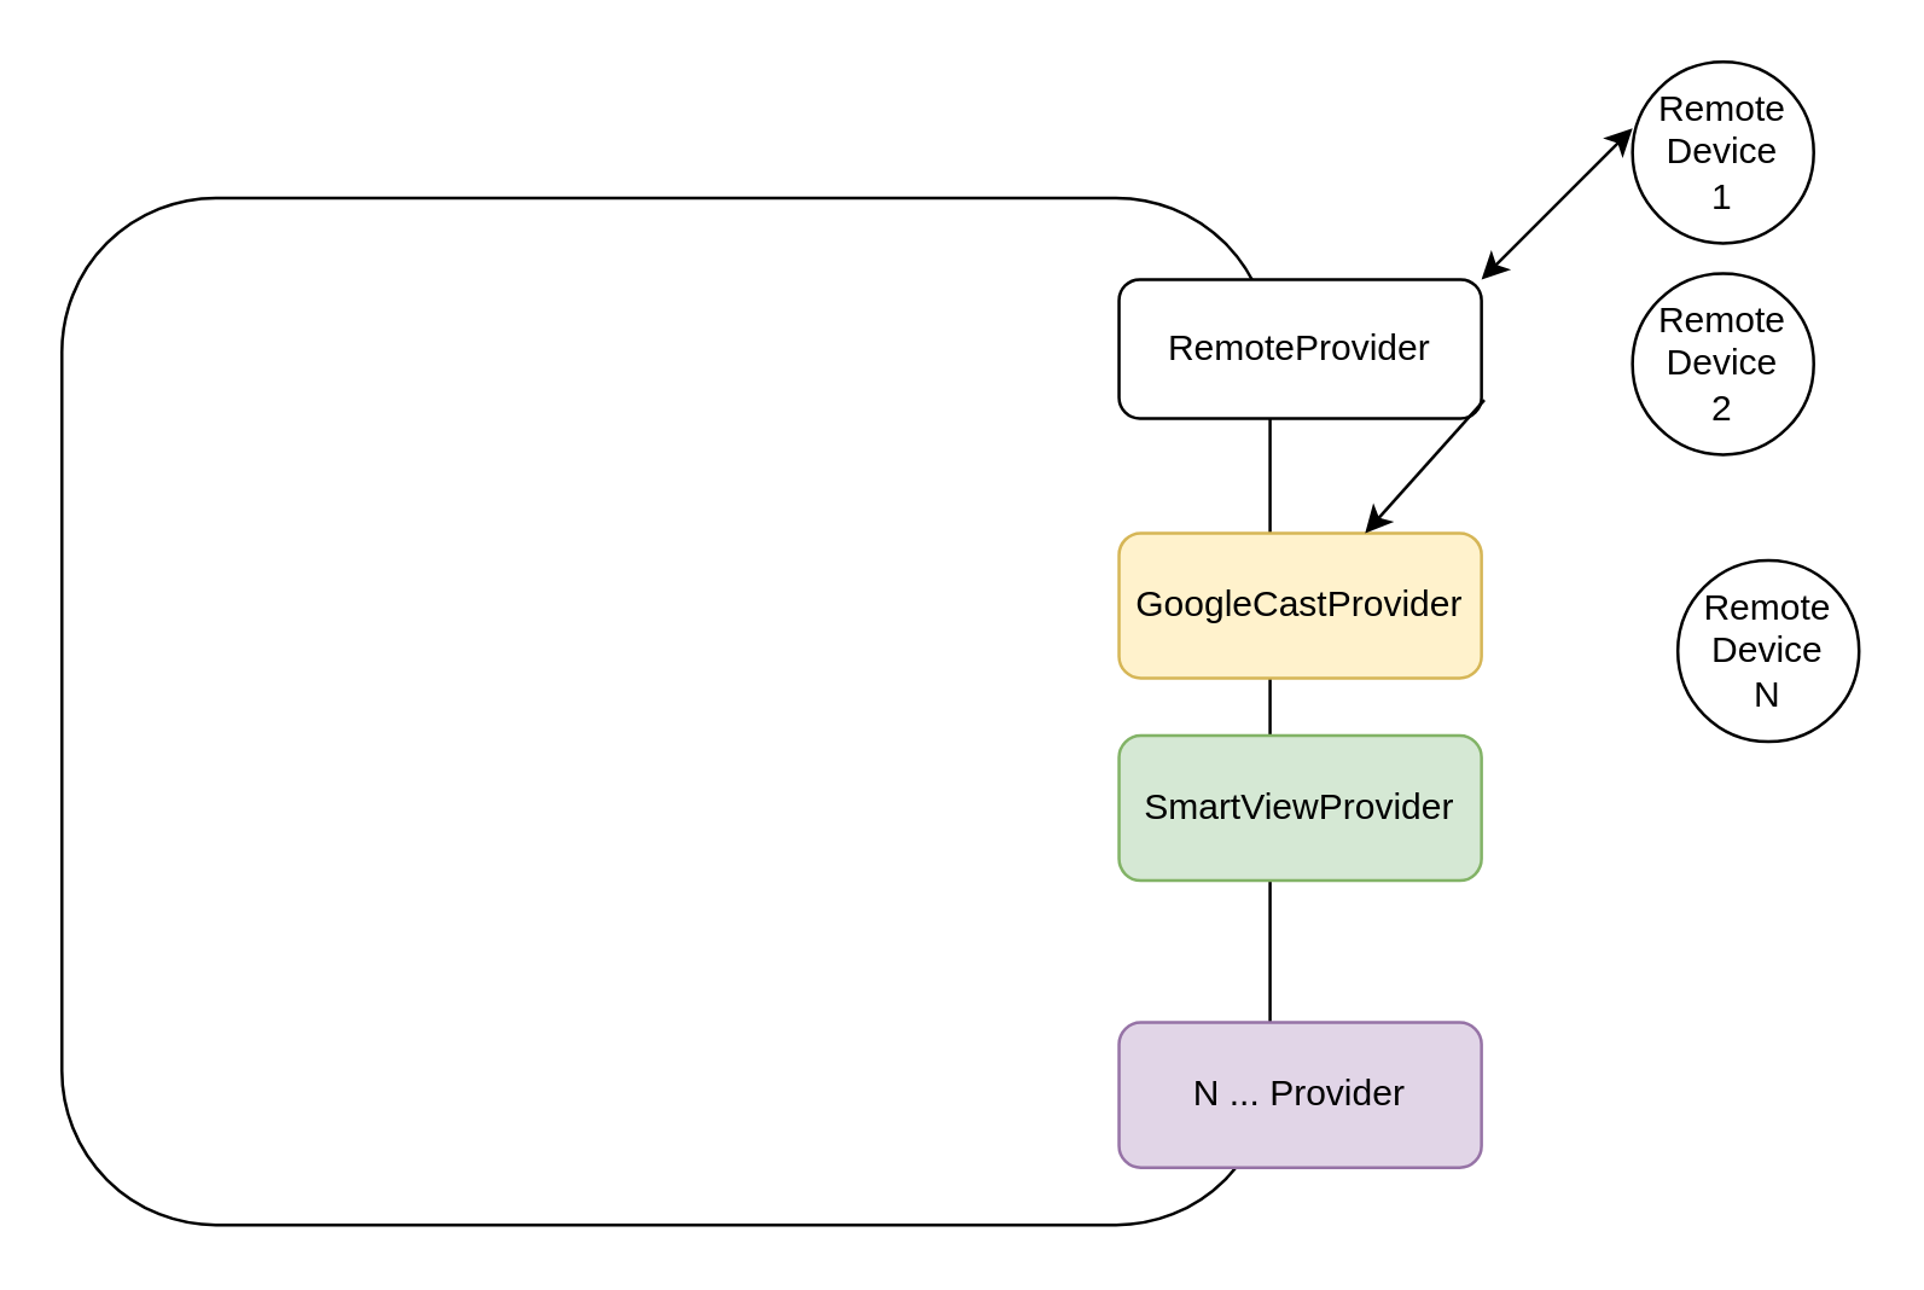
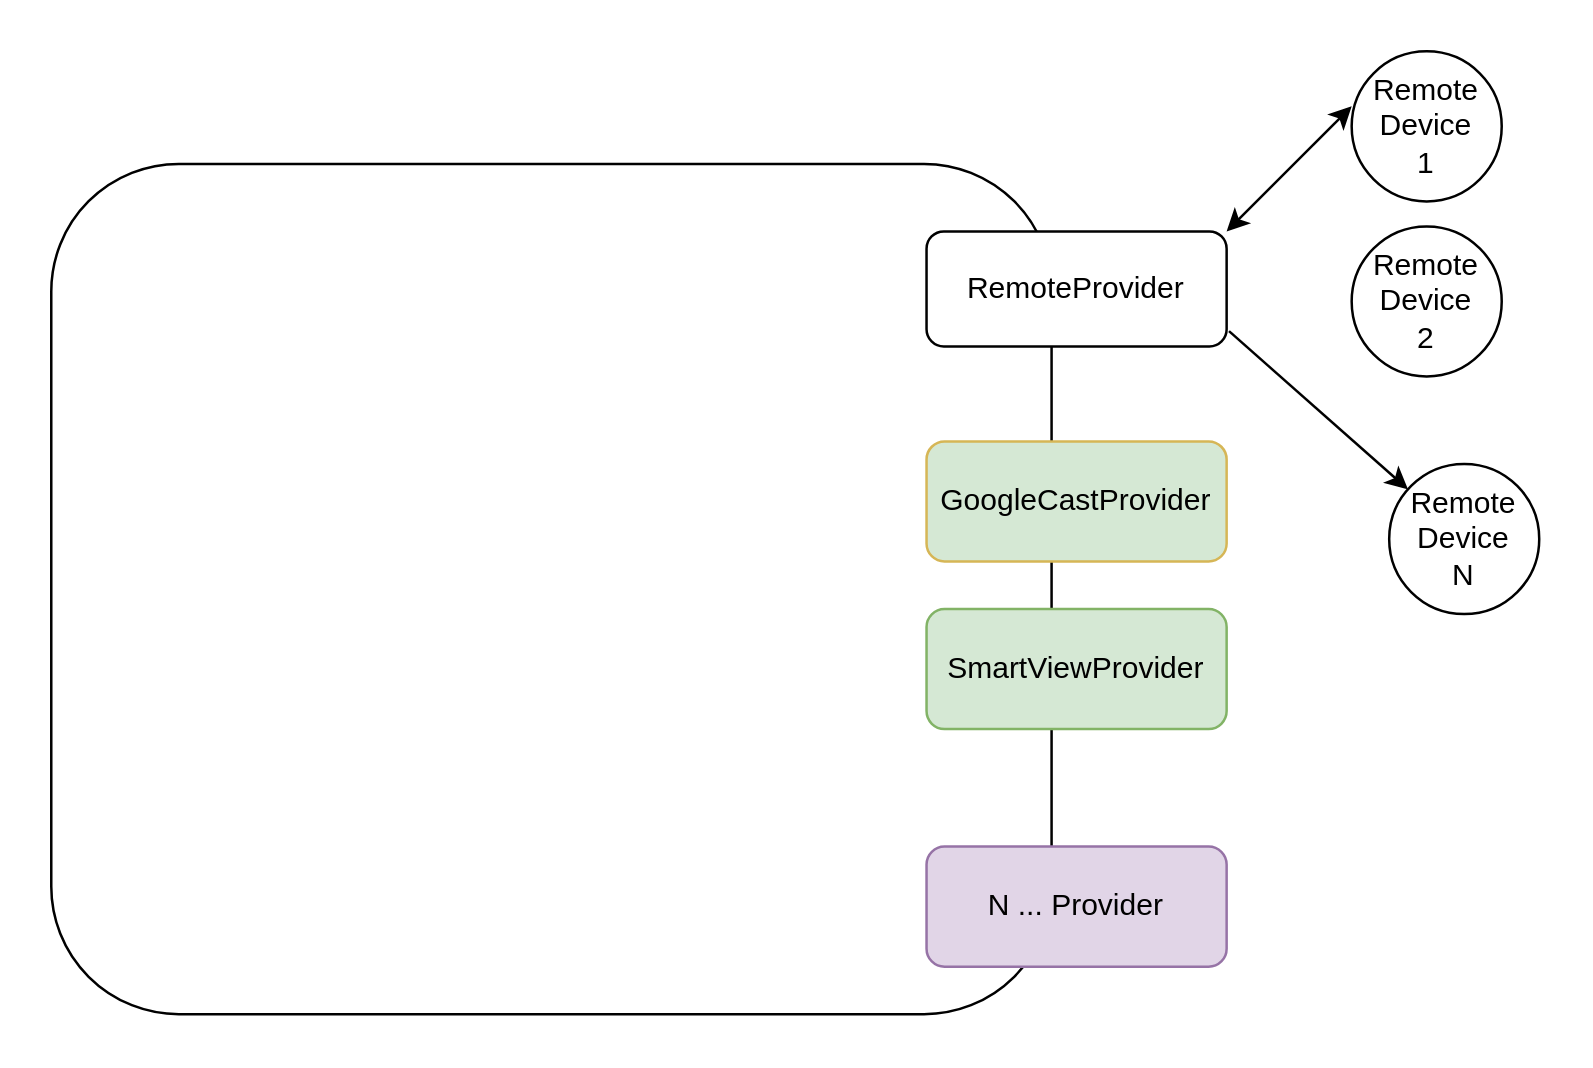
- <mxCell id="9" value="" style="endArrow=classic;html=1;exitX=1.008;exitY=0.867;exitDx=0;exitDy=0;exitPerimeter=0;" edge="1" parent="1" source="3" target="4"><mxGeometry width="50" height="50" relative="1" as="geometry"><mxPoint x="490" y="190" as="sourcePoint" /><mxPoint x="540" y="142" as="targetPoint" /></mxGeometry></mxCell>
+ <mxCell id="9" value="" style="endArrow=classic;html=1;exitX=1.008;exitY=0.867;exitDx=0;exitDy=0;exitPerimeter=0;" edge="1" parent="1" source="3" target="7"><mxGeometry width="50" height="50" relative="1" as="geometry"><mxPoint x="490" y="190" as="sourcePoint" /><mxPoint x="540" y="142" as="targetPoint" /></mxGeometry></mxCell>
- <mxCell id="4" value="GoogleCastProvider" style="rounded=1;whiteSpace=wrap;html=1;fillColor=#fff2cc;strokeColor=#d6b656;" vertex="1" parent="1"><mxGeometry x="370" y="176" width="120" height="48" as="geometry" /></mxCell>
+ <mxCell id="4" value="GoogleCastProvider" style="rounded=1;whiteSpace=wrap;html=1;fillColor=#d5e8d4;strokeColor=#d6b656;" vertex="1" parent="1"><mxGeometry x="370" y="176" width="120" height="48" as="geometry" /></mxCell>
